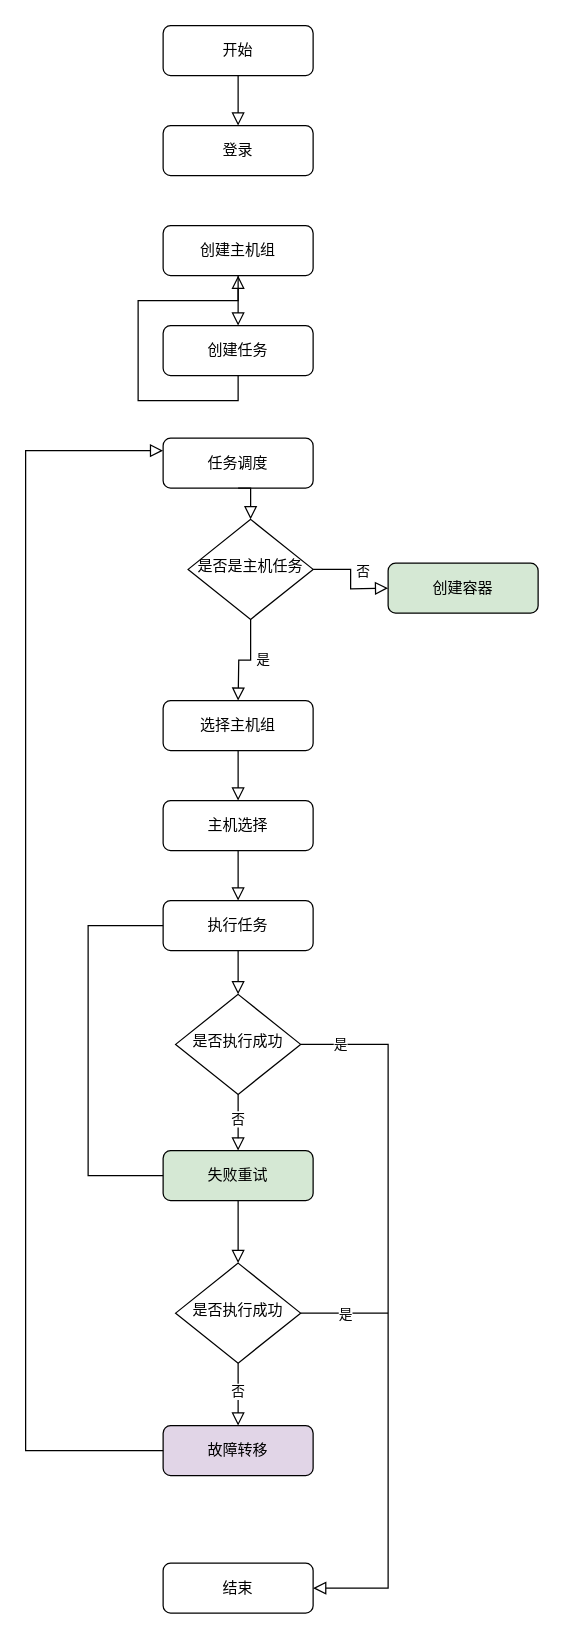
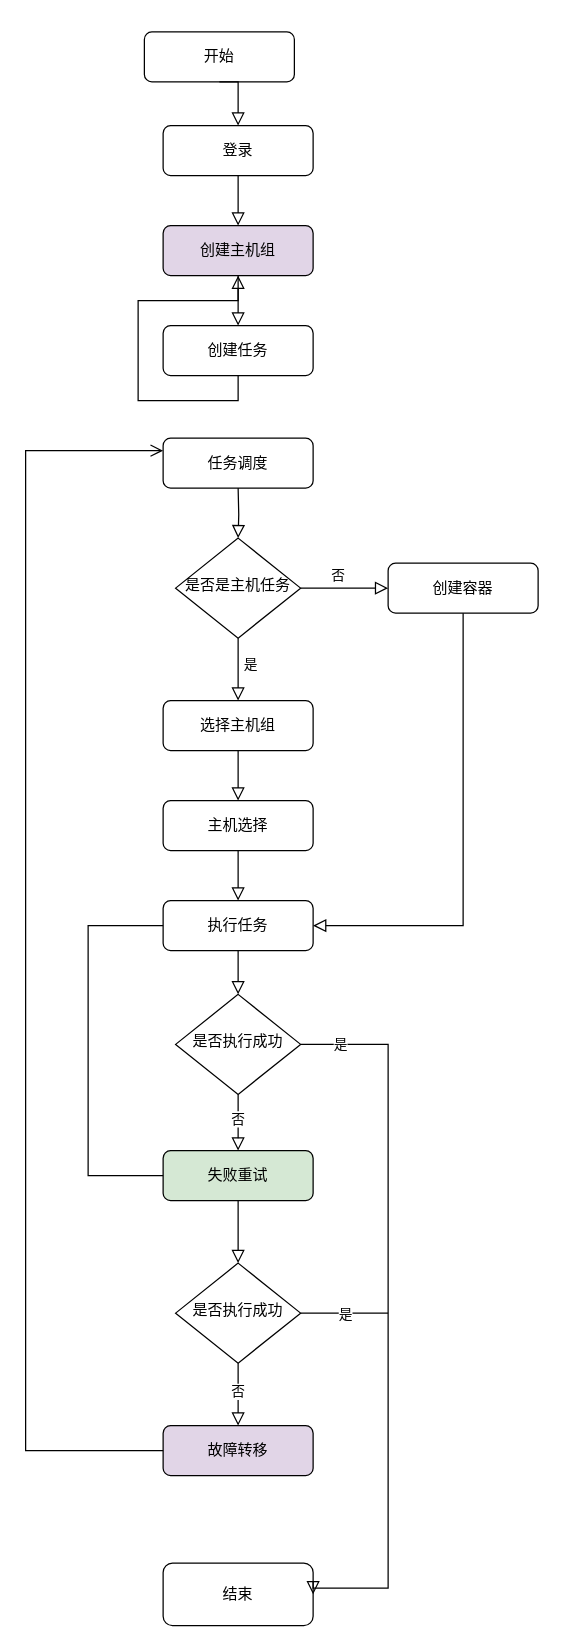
- <mxCell id="10" value="开始" style="rounded=1;whiteSpace=wrap;html=1;fontSize=12;glass=0;strokeWidth=1;shadow=0;" vertex="1" parent="1"><mxGeometry x="130" y="20" width="120" height="40" as="geometry" /></mxCell>
+ <mxCell id="10" value="开始" style="rounded=1;whiteSpace=wrap;html=1;fontSize=12;glass=0;strokeWidth=1;shadow=0;" vertex="1" parent="1"><mxGeometry x="115" y="25" width="120" height="40" as="geometry" /></mxCell>
+ <mxCell id="9" value="" style="rounded=0;html=1;jettySize=auto;orthogonalLoop=1;fontSize=11;endArrow=block;endFill=0;endSize=8;strokeWidth=1;shadow=0;labelBackgroundColor=none;edgeStyle=orthogonalEdgeStyle;exitX=0.5;exitY=1;exitDx=0;exitDy=0;entryX=0.5;entryY=0;entryDx=0;entryDy=0;" edge="1" parent="1" source="8" target="6"><mxGeometry relative="1" as="geometry"><mxPoint x="200" y="250" as="sourcePoint" /><mxPoint x="200" y="300" as="targetPoint" /></mxGeometry></mxCell>
- <mxCell id="6" value="创建主机组" style="rounded=1;whiteSpace=wrap;html=1;fontSize=12;glass=0;strokeWidth=1;shadow=0;" vertex="1" parent="1"><mxGeometry x="130" y="180" width="120" height="40" as="geometry" /></mxCell>
+ <mxCell id="6" value="创建主机组" style="rounded=1;whiteSpace=wrap;html=1;fontSize=12;glass=0;strokeWidth=1;shadow=0;fillColor=#e1d5e7;" vertex="1" parent="1"><mxGeometry x="130" y="180" width="120" height="40" as="geometry" /></mxCell>
- <mxCell id="38" value="" style="rounded=0;html=1;jettySize=auto;orthogonalLoop=1;fontSize=11;endArrow=block;endFill=0;endSize=8;strokeWidth=1;shadow=0;labelBackgroundColor=none;edgeStyle=orthogonalEdgeStyle;exitX=0;exitY=0.5;exitDx=0;exitDy=0;entryX=0;entryY=0.25;entryDx=0;entryDy=0;" edge="1" parent="1" source="37" target="5"><mxGeometry x="-0.149" y="10" relative="1" as="geometry"><mxPoint as="offset" /><mxPoint x="50" y="1160" as="sourcePoint" /><mxPoint x="50" y="370" as="targetPoint" /><Array as="points"><mxPoint x="20" y="1160" /><mxPoint x="20" y="360" /></Array></mxGeometry></mxCell>
+ <mxCell id="38" value="" style="rounded=0;html=1;jettySize=auto;orthogonalLoop=1;fontSize=11;endArrow=open;endFill=0;endSize=8;strokeWidth=1;shadow=0;labelBackgroundColor=none;edgeStyle=orthogonalEdgeStyle;exitX=0;exitY=0.5;exitDx=0;exitDy=0;entryX=0;entryY=0.25;entryDx=0;entryDy=0;" edge="1" parent="1" source="37" target="5"><mxGeometry x="-0.149" y="10" relative="1" as="geometry"><mxPoint as="offset" /><mxPoint x="50" y="1160" as="sourcePoint" /><mxPoint x="50" y="370" as="targetPoint" /><Array as="points"><mxPoint x="20" y="1160" /><mxPoint x="20" y="360" /></Array></mxGeometry></mxCell>
- <mxCell id="3" value="是否是主机任务" style="rhombus;whiteSpace=wrap;html=1;shadow=0;fontFamily=Helvetica;fontSize=12;align=center;strokeWidth=1;spacing=6;spacingTop=-4;" parent="1" vertex="1"><mxGeometry x="150" y="415" width="100" height="80" as="geometry" /></mxCell>
+ <mxCell id="3" value="是否是主机任务" style="rhombus;whiteSpace=wrap;html=1;shadow=0;fontFamily=Helvetica;fontSize=12;align=center;strokeWidth=1;spacing=6;spacingTop=-4;" parent="1" vertex="1"><mxGeometry x="140" y="430" width="100" height="80" as="geometry" /></mxCell>
- <mxCell id="14" value="创建容器" style="rounded=1;whiteSpace=wrap;html=1;fontSize=12;glass=0;strokeWidth=1;shadow=0;fillColor=#d5e8d4;" vertex="1" parent="1"><mxGeometry x="310" y="450" width="120" height="40" as="geometry" /></mxCell>
+ <mxCell id="14" value="创建容器" style="rounded=1;whiteSpace=wrap;html=1;fontSize=12;glass=0;strokeWidth=1;shadow=0;" vertex="1" parent="1"><mxGeometry x="310" y="450" width="120" height="40" as="geometry" /></mxCell>
+ <mxCell id="21" value="" style="rounded=0;html=1;jettySize=auto;orthogonalLoop=1;fontSize=11;endArrow=block;endFill=0;endSize=8;strokeWidth=1;shadow=0;labelBackgroundColor=none;edgeStyle=orthogonalEdgeStyle;exitX=0.5;exitY=1;exitDx=0;exitDy=0;entryX=1;entryY=0.5;entryDx=0;entryDy=0;" edge="1" parent="1" source="14" target="20"><mxGeometry x="-0.159" y="10" relative="1" as="geometry"><mxPoint as="offset" /><mxPoint x="250" y="480" as="sourcePoint" /><mxPoint x="370" y="560" as="targetPoint" /></mxGeometry></mxCell>
- <mxCell id="24" value="结束" style="rounded=1;whiteSpace=wrap;html=1;fontSize=12;glass=0;strokeWidth=1;shadow=0;" vertex="1" parent="1"><mxGeometry x="130" y="1250" width="120" height="40" as="geometry" /></mxCell>
+ <mxCell id="24" value="结束" style="rounded=1;whiteSpace=wrap;html=1;fontSize=12;glass=0;strokeWidth=1;shadow=0;" vertex="1" parent="1"><mxGeometry x="130" y="1250" width="120" height="50" as="geometry" /></mxCell>
